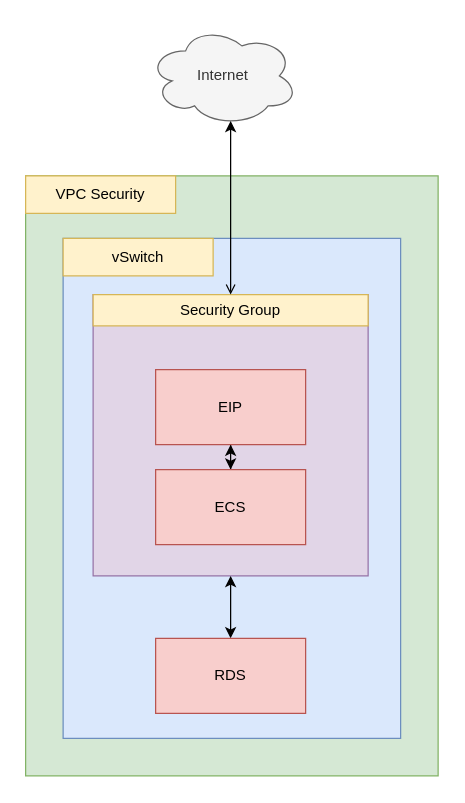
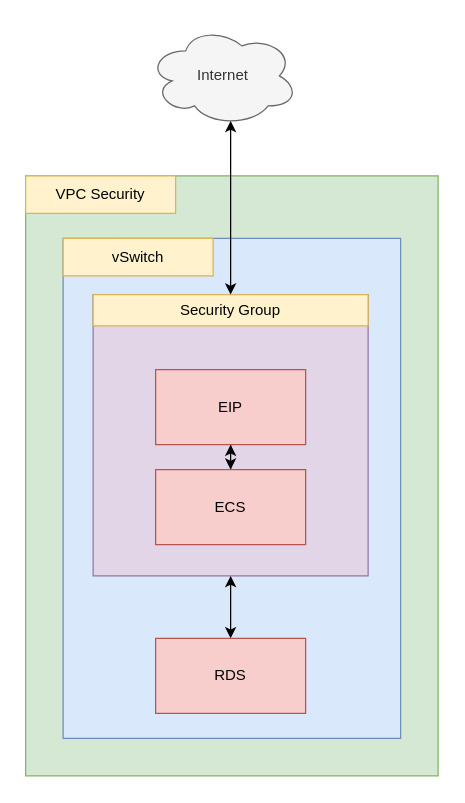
- <mxCell id="14" style="edgeStyle=orthogonalEdgeStyle;rounded=0;orthogonalLoop=1;jettySize=auto;html=1;exitX=0.55;exitY=0.95;exitDx=0;exitDy=0;exitPerimeter=0;entryX=0.5;entryY=0;entryDx=0;entryDy=0;startArrow=classic;startFill=1;endArrow=open;" edge="1" parent="1" source="4" target="12"><mxGeometry relative="1" as="geometry" /></mxCell>
+ <mxCell id="14" style="edgeStyle=orthogonalEdgeStyle;rounded=0;orthogonalLoop=1;jettySize=auto;html=1;exitX=0.55;exitY=0.95;exitDx=0;exitDy=0;exitPerimeter=0;entryX=0.5;entryY=0;entryDx=0;entryDy=0;startArrow=classic;startFill=1;" edge="1" parent="1" source="4" target="12"><mxGeometry relative="1" as="geometry" /></mxCell>
